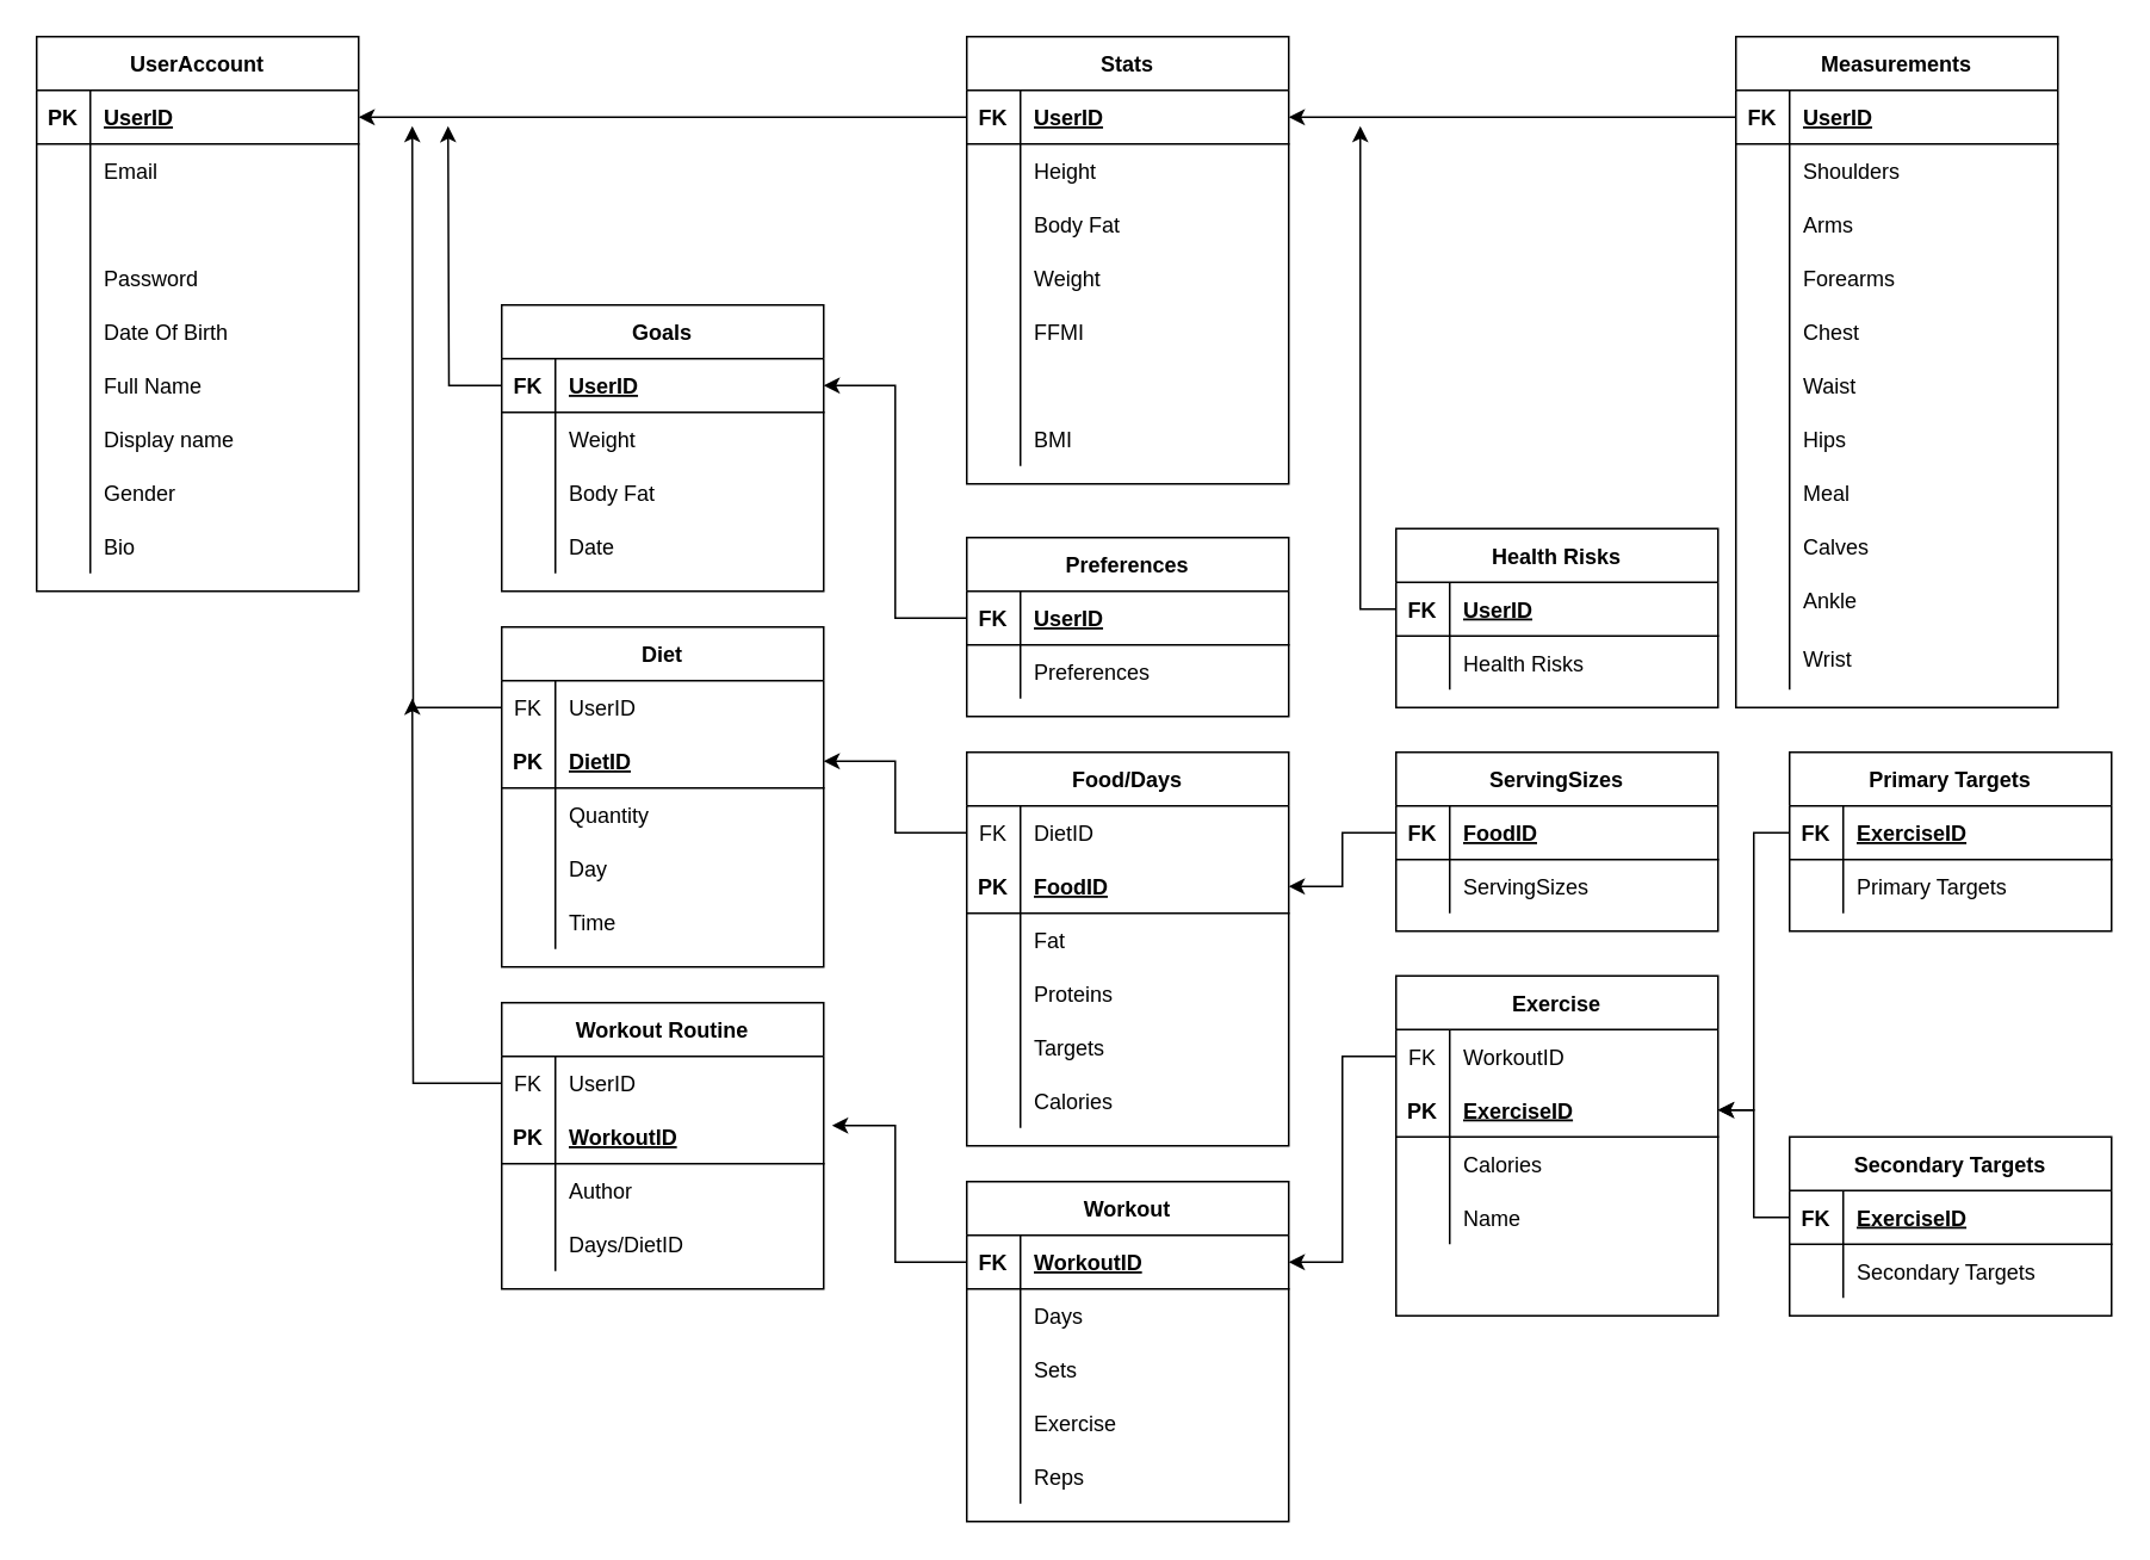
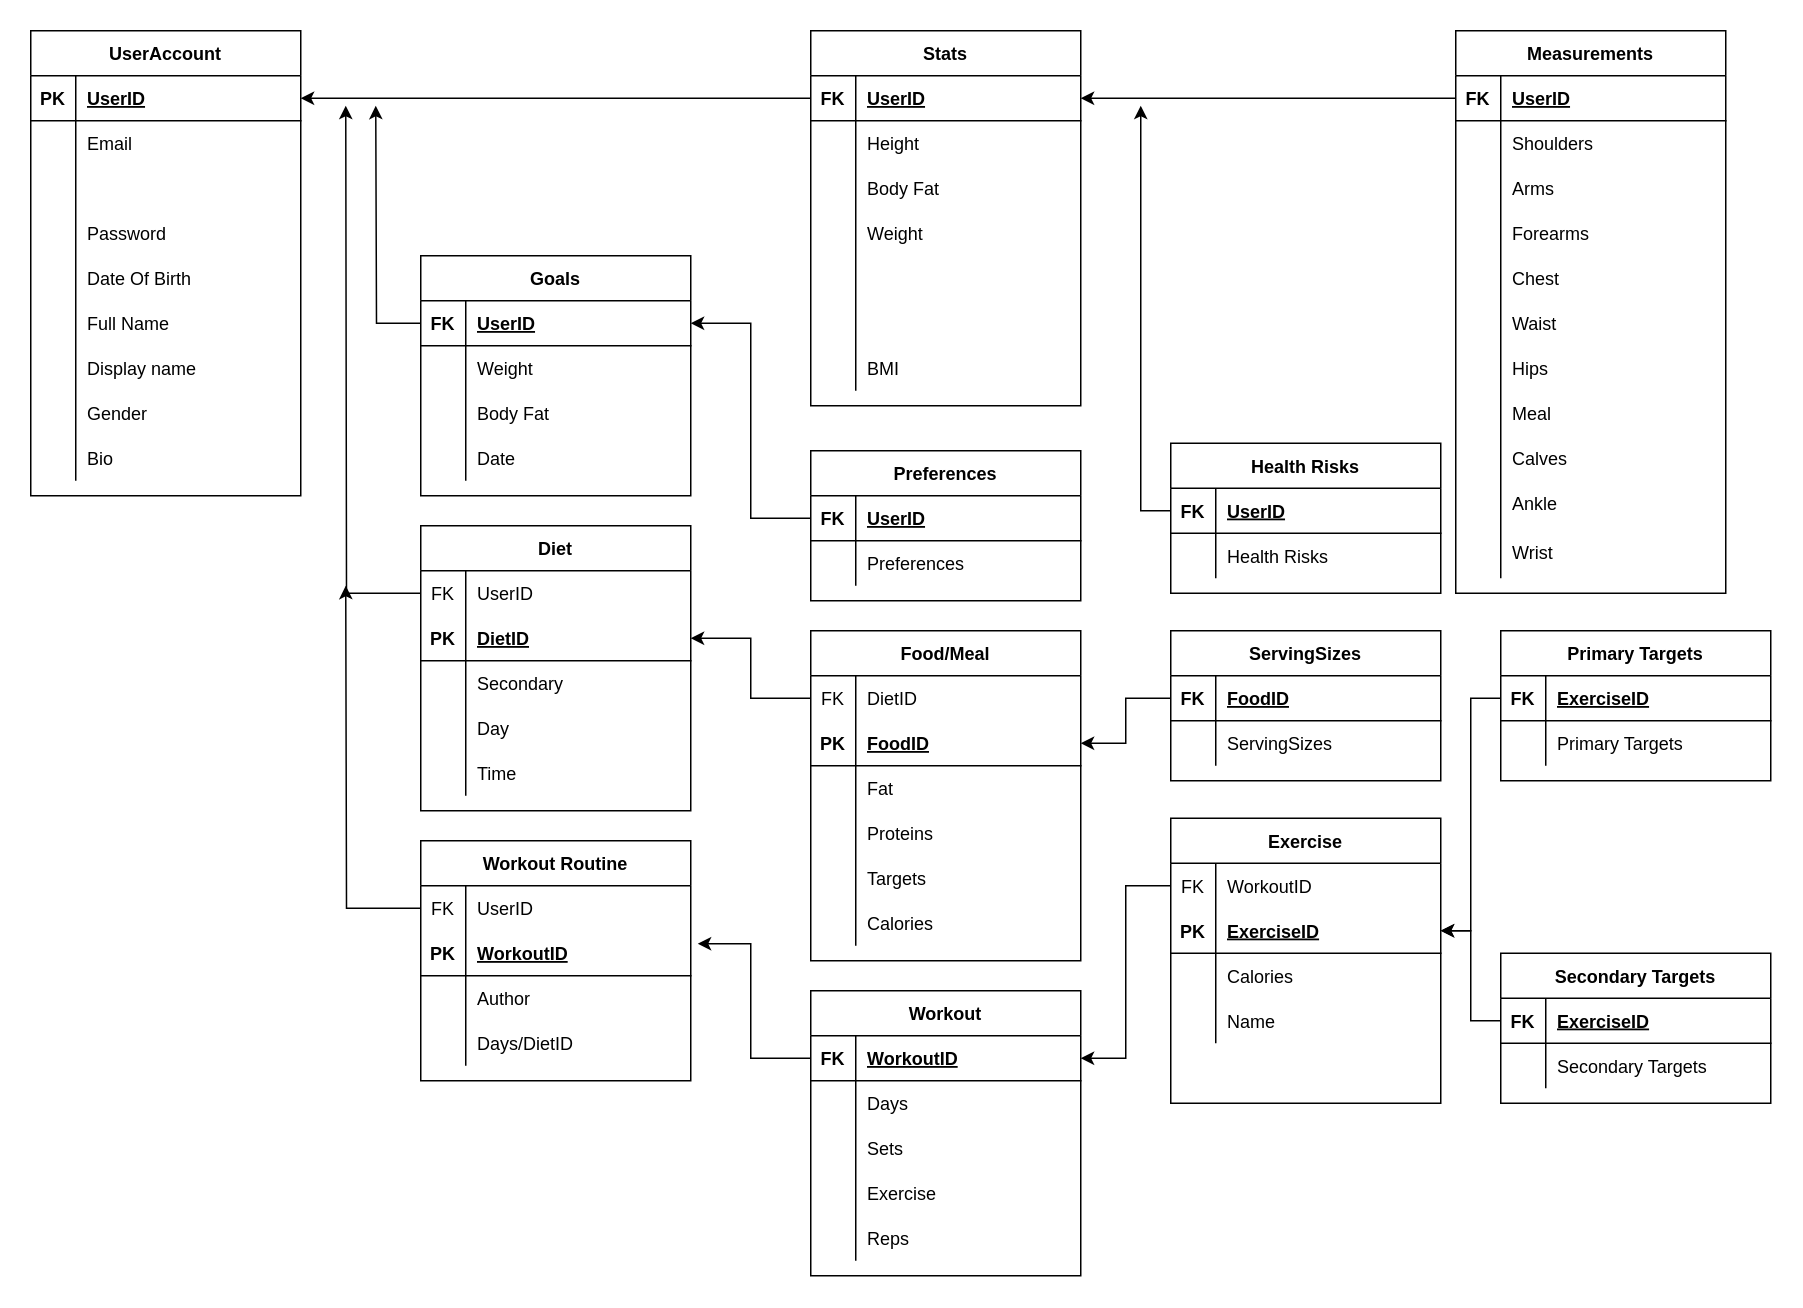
- <mxCell id="44" value="FFMI" style="shape=partialRectangle;connectable=0;fillColor=none;top=0;left=0;bottom=0;right=0;align=left;spacingLeft=6;overflow=hidden;" vertex="1" parent="42"><mxGeometry x="30" width="150" height="30" as="geometry" /></mxCell>
- <mxCell id="178" value="Food/Days" style="shape=table;startSize=30;container=1;collapsible=1;childLayout=tableLayout;fixedRows=1;rowLines=0;fontStyle=1;align=center;resizeLast=1;" vertex="1" parent="1"><mxGeometry x="540" y="420" width="180" height="220" as="geometry" /></mxCell>
+ <mxCell id="178" value="Food/Meal" style="shape=table;startSize=30;container=1;collapsible=1;childLayout=tableLayout;fixedRows=1;rowLines=0;fontStyle=1;align=center;resizeLast=1;" vertex="1" parent="1"><mxGeometry x="540" y="420" width="180" height="220" as="geometry" /></mxCell>
- <mxCell id="106" value="Quantity" style="shape=partialRectangle;connectable=0;fillColor=none;top=0;left=0;bottom=0;right=0;align=left;spacingLeft=6;overflow=hidden;" vertex="1" parent="104"><mxGeometry x="30" width="150" height="30" as="geometry" /></mxCell>
+ <mxCell id="106" value="Secondary" style="shape=partialRectangle;connectable=0;fillColor=none;top=0;left=0;bottom=0;right=0;align=left;spacingLeft=6;overflow=hidden;" vertex="1" parent="104"><mxGeometry x="30" width="150" height="30" as="geometry" /></mxCell>
